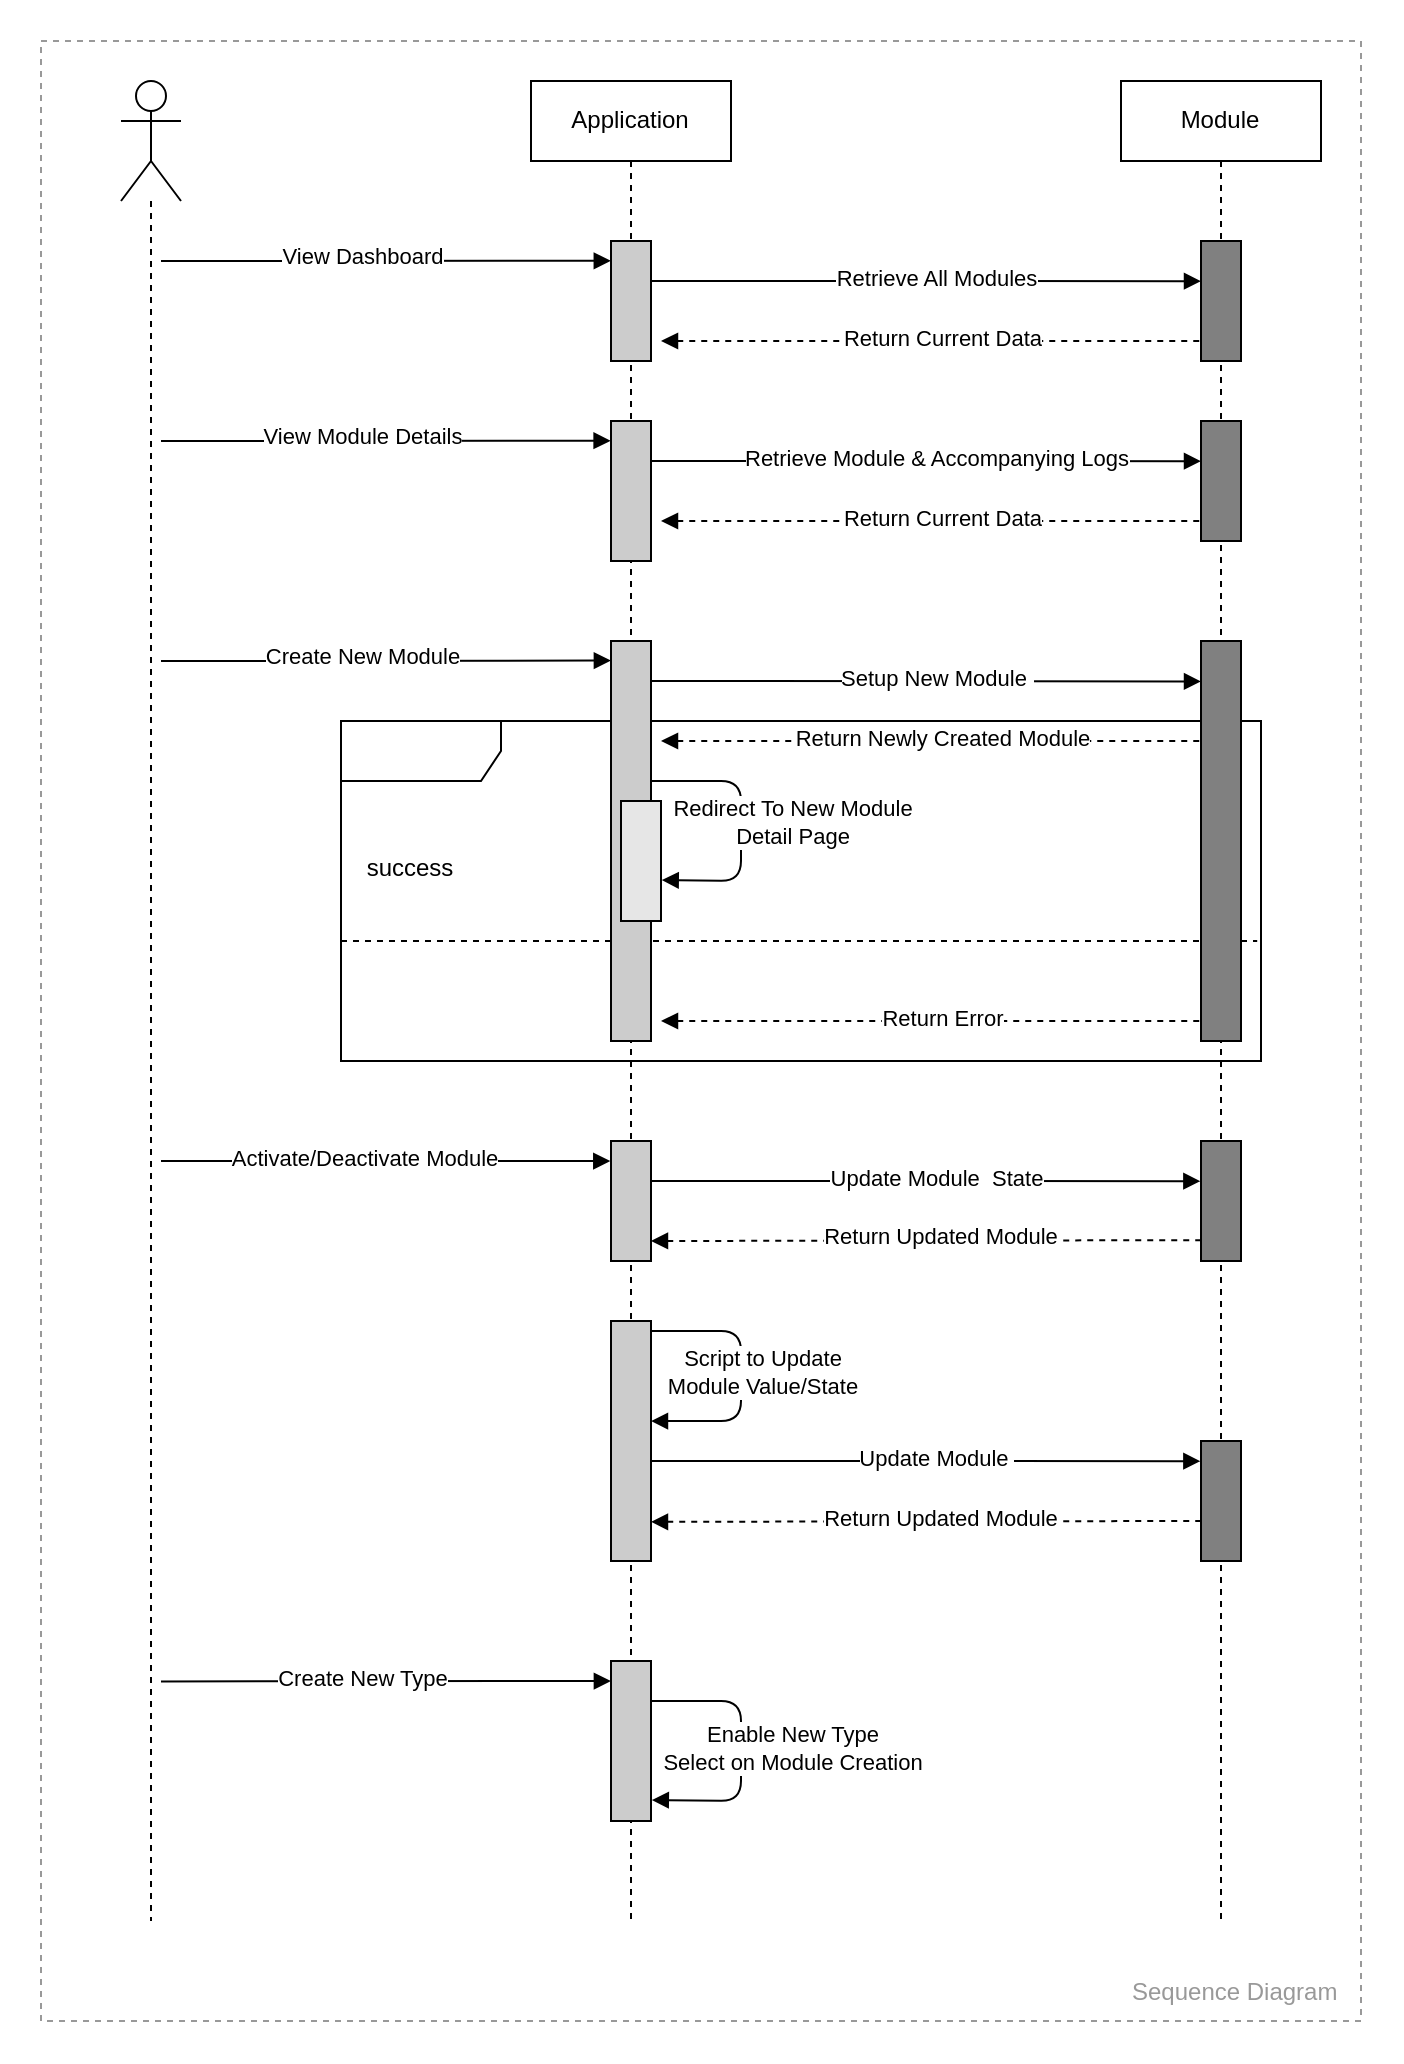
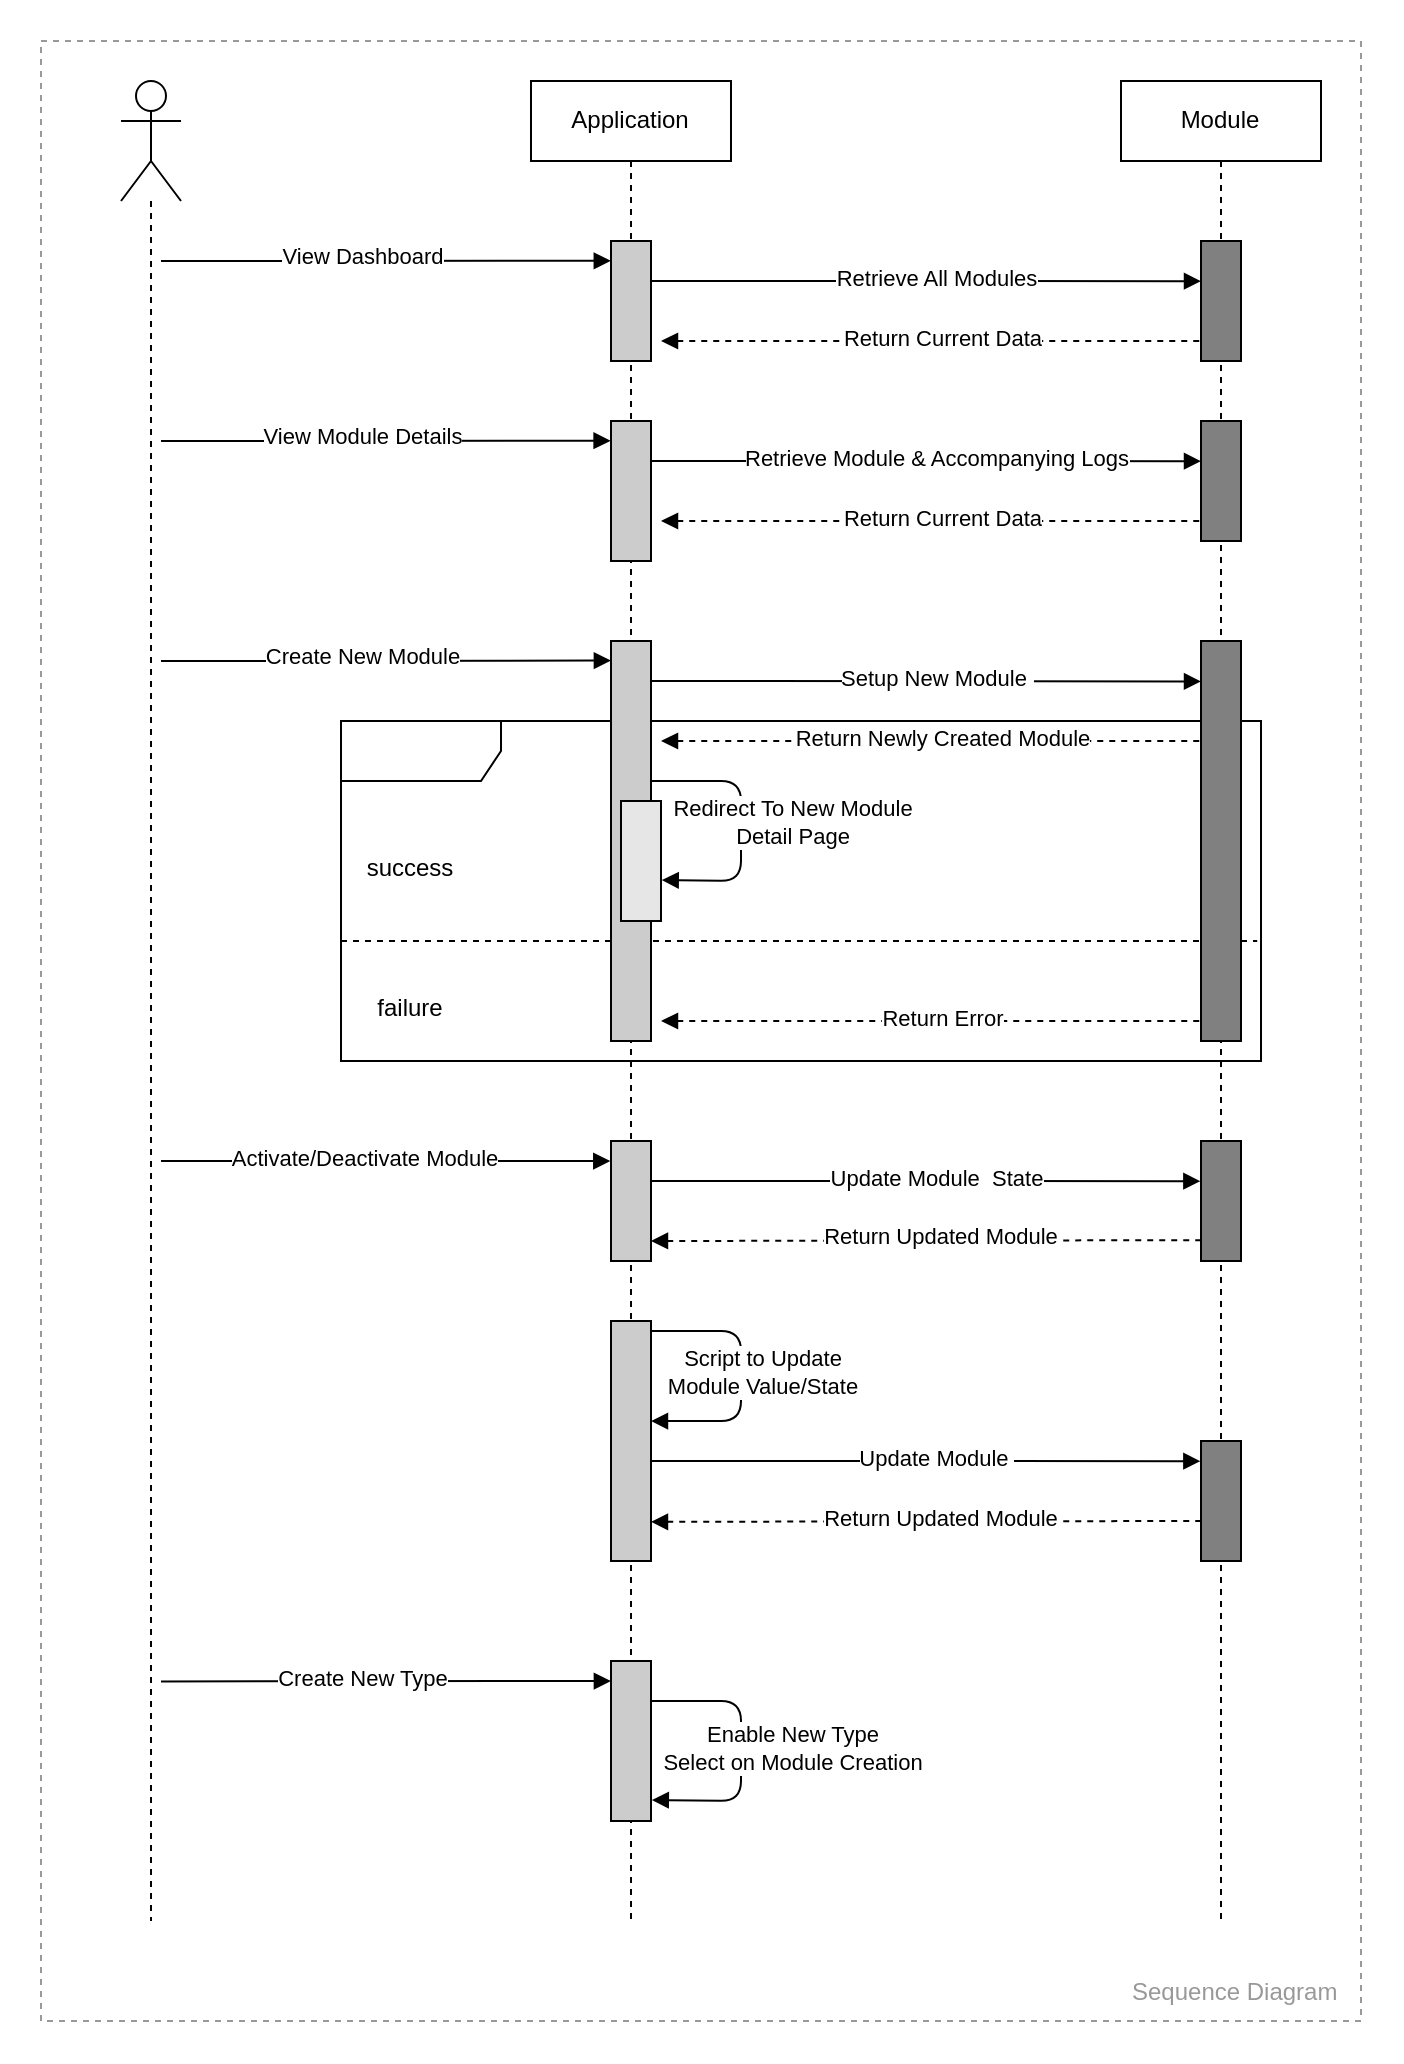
+ <mxCell id="4" value="failure" style="text;align=center;" vertex="1" parent="2"><mxGeometry y="130.003" width="70" height="21.25" as="geometry" /></mxCell>
